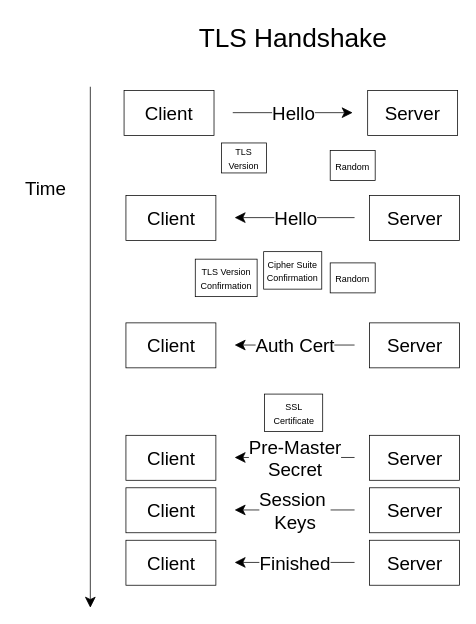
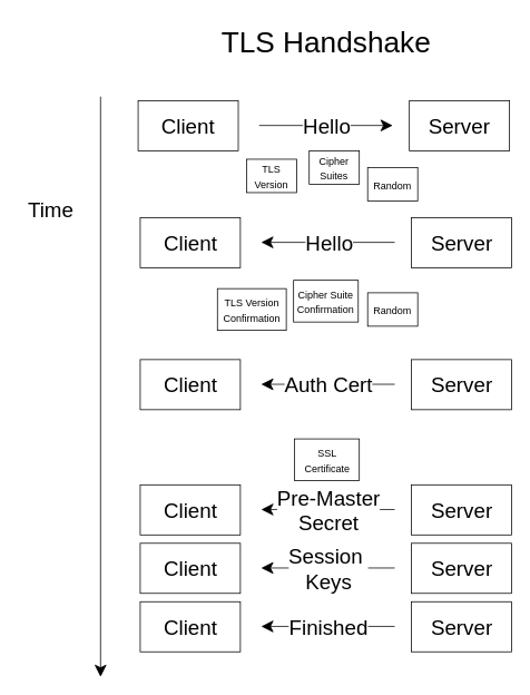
+ <mxCell id="18" value="&lt;font style=&quot;font-size: 12px;&quot;&gt;Cipher Suites&lt;/font&gt;" style="rounded=0;whiteSpace=wrap;html=1;fontSize=15;" vertex="1" parent="1"><mxGeometry x="370" y="180" width="60" height="40" as="geometry" /></mxCell>
